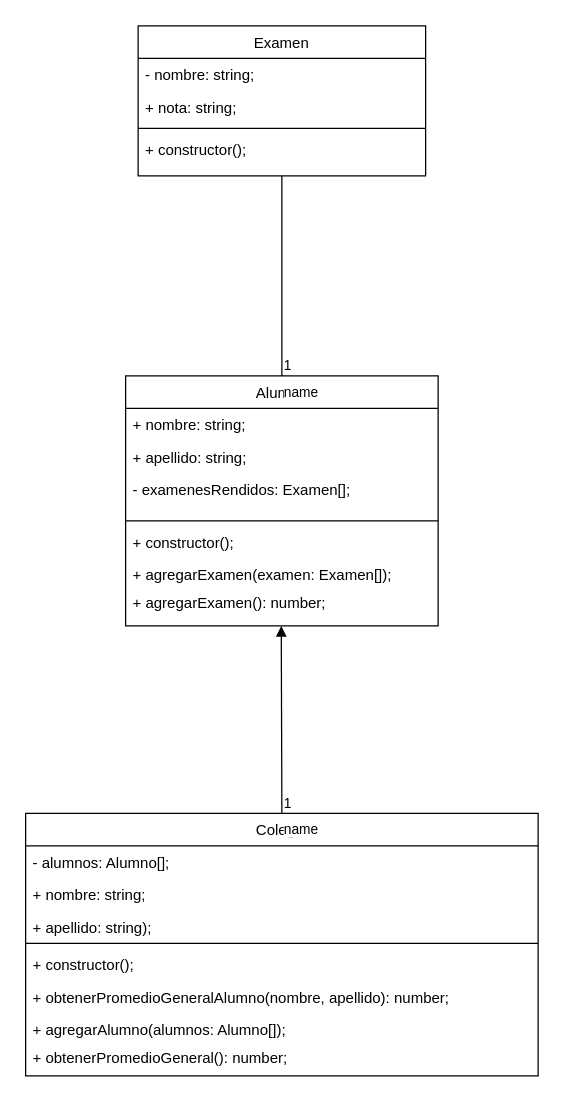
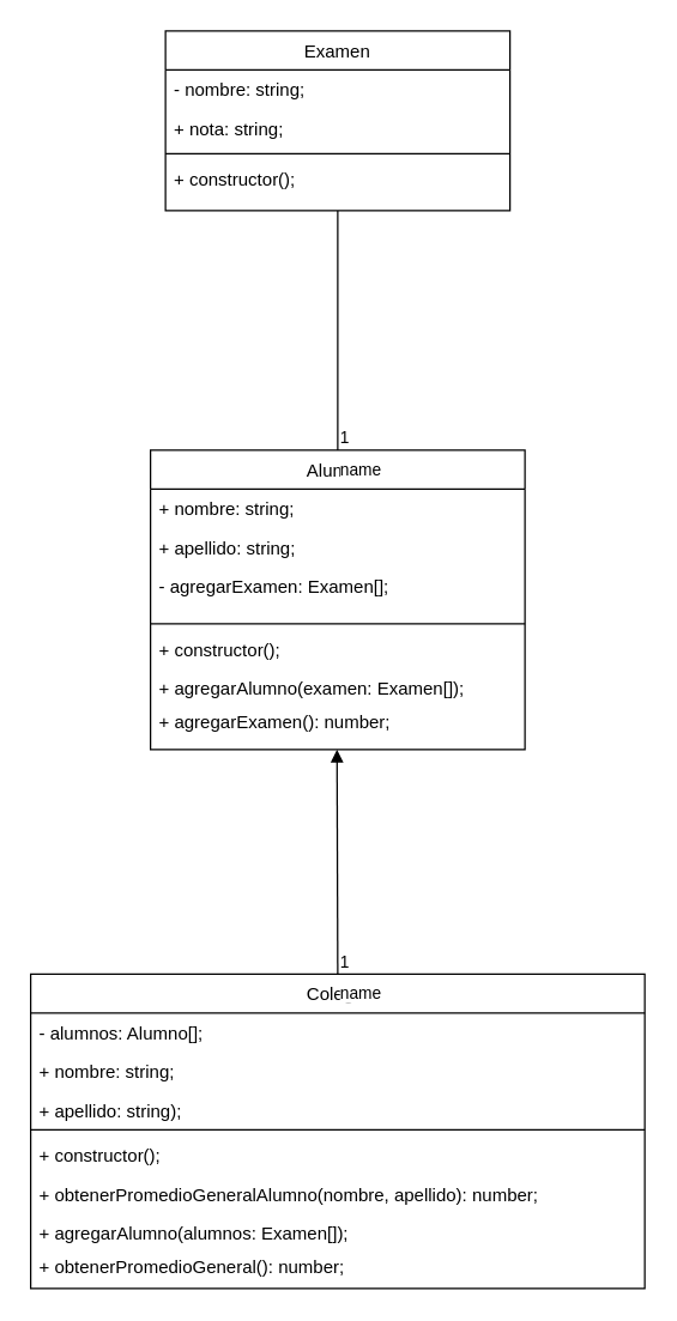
- <mxCell id="10" value="- examenesRendidos: Examen[];" style="text;strokeColor=none;fillColor=none;align=left;verticalAlign=top;spacingLeft=4;spacingRight=4;overflow=hidden;rotatable=0;points=[[0,0.5],[1,0.5]];portConstraint=eastwest;whiteSpace=wrap;html=1;" parent="7" vertex="1"><mxGeometry y="78" width="250" height="34" as="geometry" /></mxCell>
+ <mxCell id="10" value="- agregarExamen: Examen[];" style="text;strokeColor=none;fillColor=none;align=left;verticalAlign=top;spacingLeft=4;spacingRight=4;overflow=hidden;rotatable=0;points=[[0,0.5],[1,0.5]];portConstraint=eastwest;whiteSpace=wrap;html=1;" parent="7" vertex="1"><mxGeometry y="78" width="250" height="34" as="geometry" /></mxCell>
- <mxCell id="13" value="+ agregarExamen(examen: Examen[]);" style="text;align=left;verticalAlign=top;spacingLeft=4;spacingRight=4;overflow=hidden;rotatable=0;points=[[0,0.5],[1,0.5]];portConstraint=eastwest;" parent="7" vertex="1"><mxGeometry y="146" width="250" height="22" as="geometry" /></mxCell>
+ <mxCell id="13" value="+ agregarAlumno(examen: Examen[]);" style="text;align=left;verticalAlign=top;spacingLeft=4;spacingRight=4;overflow=hidden;rotatable=0;points=[[0,0.5],[1,0.5]];portConstraint=eastwest;" parent="7" vertex="1"><mxGeometry y="146" width="250" height="22" as="geometry" /></mxCell>
- <mxCell id="22" value="+ agregarAlumno(alumnos: Alumno[]);" style="text;align=left;verticalAlign=top;spacingLeft=4;spacingRight=4;overflow=hidden;rotatable=0;points=[[0,0.5],[1,0.5]];portConstraint=eastwest;" vertex="1" parent="15"><mxGeometry y="160" width="410" height="22" as="geometry" /></mxCell>
+ <mxCell id="22" value="+ agregarAlumno(alumnos: Examen[]);" style="text;align=left;verticalAlign=top;spacingLeft=4;spacingRight=4;overflow=hidden;rotatable=0;points=[[0,0.5],[1,0.5]];portConstraint=eastwest;" vertex="1" parent="15"><mxGeometry y="160" width="410" height="22" as="geometry" /></mxCell>
